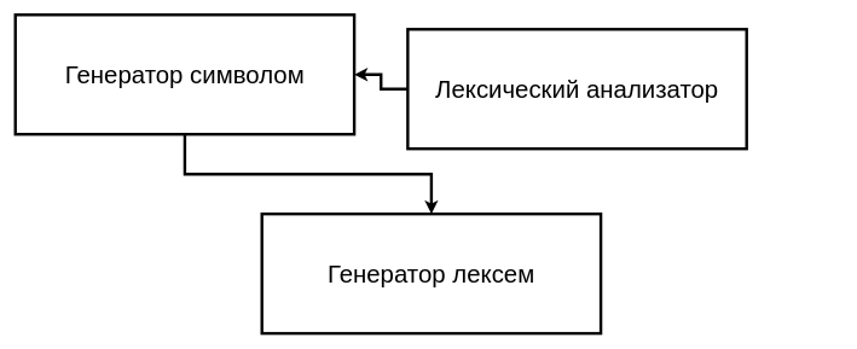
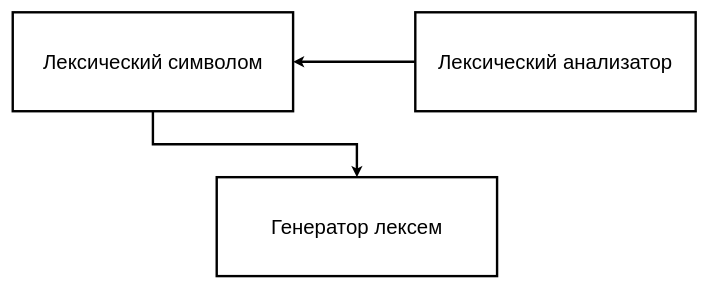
- <mxCell id="7" value="Генератор символом" style="whiteSpace=wrap;html=1;rounded=0;strokeWidth=4;fontSize=34;" parent="2" vertex="1"><mxGeometry x="-9" width="467.586" height="165" as="geometry" /></mxCell>
+ <mxCell id="7" value="Лексический символом" style="whiteSpace=wrap;html=1;rounded=0;strokeWidth=4;fontSize=34;" parent="2" vertex="1"><mxGeometry x="-9" width="467.586" height="165" as="geometry" /></mxCell>
- <mxCell id="3" value="Лексический анализатор" style="rounded=0;whiteSpace=wrap;html=1;strokeWidth=4;fontSize=34;" parent="2" vertex="1"><mxGeometry x="532.414" y="20" width="467.586" height="165" as="geometry" /></mxCell>
+ <mxCell id="3" value="Лексический анализатор" style="rounded=0;whiteSpace=wrap;html=1;strokeWidth=4;fontSize=34;" parent="2" vertex="1"><mxGeometry x="662.414" width="467.586" height="165" as="geometry" /></mxCell>
